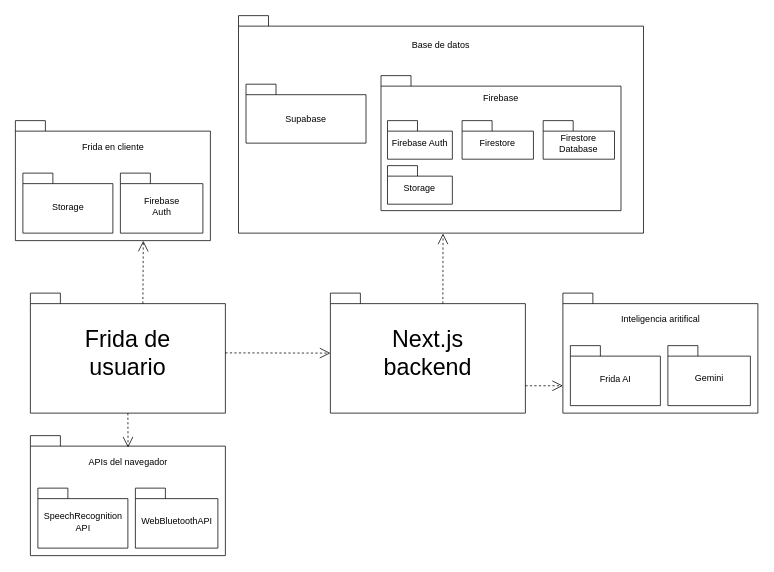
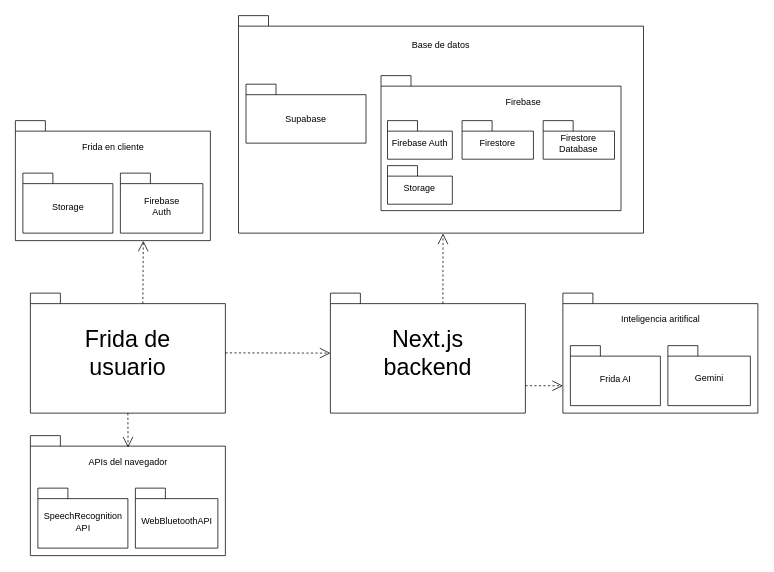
- <mxCell id="12" value="Firebase" style="text;html=1;align=center;verticalAlign=middle;whiteSpace=wrap;rounded=0;" parent="7" vertex="1"><mxGeometry x="110.27" y="17.143" width="99.459" height="25.714" as="geometry" /></mxCell>
+ <mxCell id="12" value="Firebase" style="text;html=1;align=center;verticalAlign=middle;whiteSpace=wrap;rounded=0;" parent="7" vertex="1"><mxGeometry x="140.27" y="22.143" width="99.459" height="25.714" as="geometry" /></mxCell>
